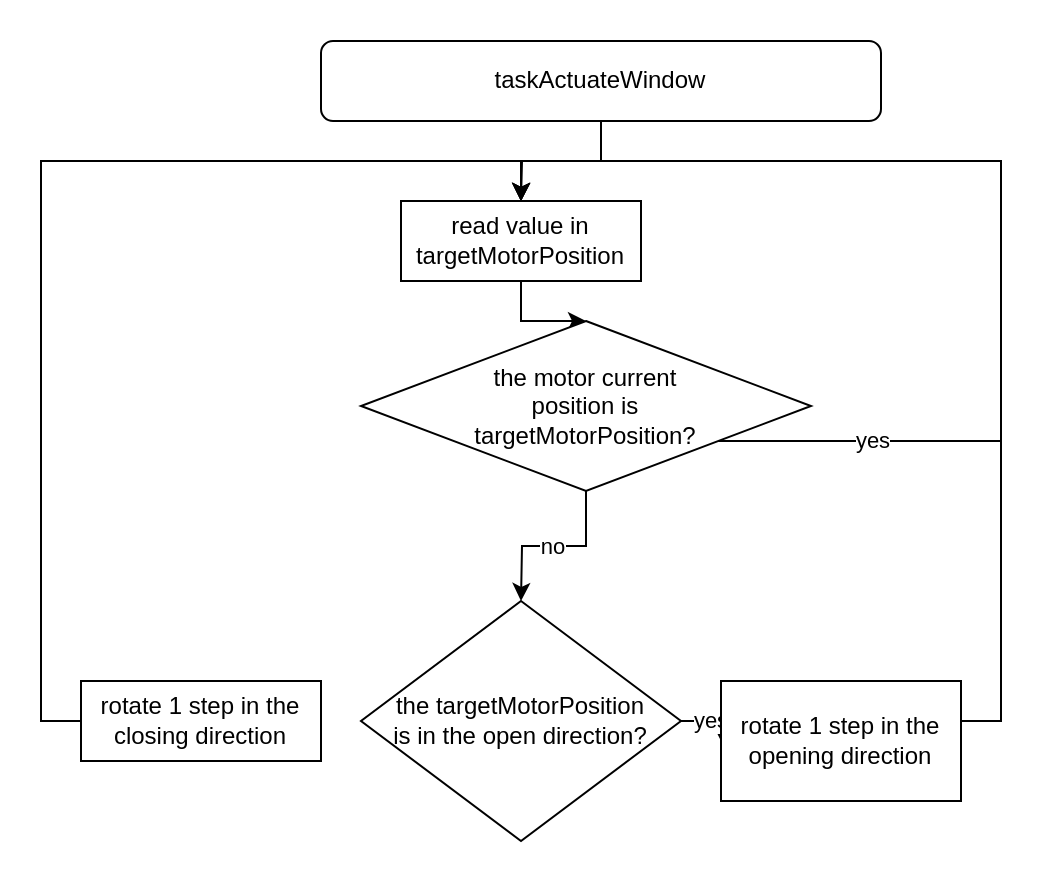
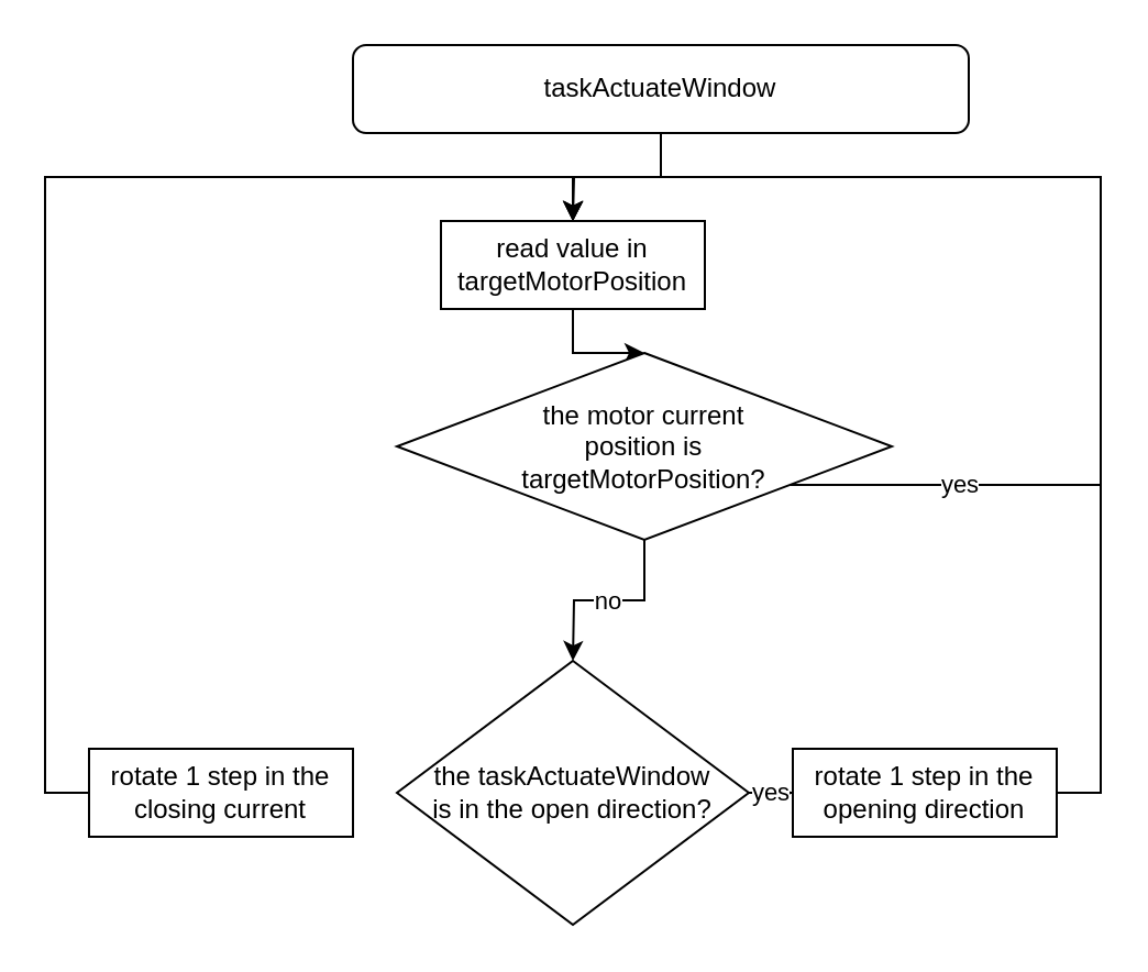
- <mxCell id="14" value="rotate 1 step in the closing direction" style="rounded=0;whiteSpace=wrap;html=1;" vertex="1" parent="1"><mxGeometry x="40" y="340" width="120" height="40" as="geometry" /></mxCell>
+ <mxCell id="14" value="rotate 1 step in the closing current" style="rounded=0;whiteSpace=wrap;html=1;" vertex="1" parent="1"><mxGeometry x="40" y="340" width="120" height="40" as="geometry" /></mxCell>
- <mxCell id="10" value="the targetMotorPosition&lt;br&gt;is in the open direction?" style="rhombus;whiteSpace=wrap;html=1;" vertex="1" parent="1"><mxGeometry x="180" y="300" width="160" height="120" as="geometry" /></mxCell>
+ <mxCell id="10" value="the taskActuateWindow&lt;br&gt;is in the open direction?" style="rhombus;whiteSpace=wrap;html=1;" vertex="1" parent="1"><mxGeometry x="180" y="300" width="160" height="120" as="geometry" /></mxCell>
- <mxCell id="12" value="rotate 1 step in the opening direction" style="rounded=0;whiteSpace=wrap;html=1;" vertex="1" parent="1"><mxGeometry x="360" y="340" width="120" height="60" as="geometry" /></mxCell>
+ <mxCell id="12" value="rotate 1 step in the opening direction" style="rounded=0;whiteSpace=wrap;html=1;" vertex="1" parent="1"><mxGeometry x="360" y="340" width="120" height="40" as="geometry" /></mxCell>
